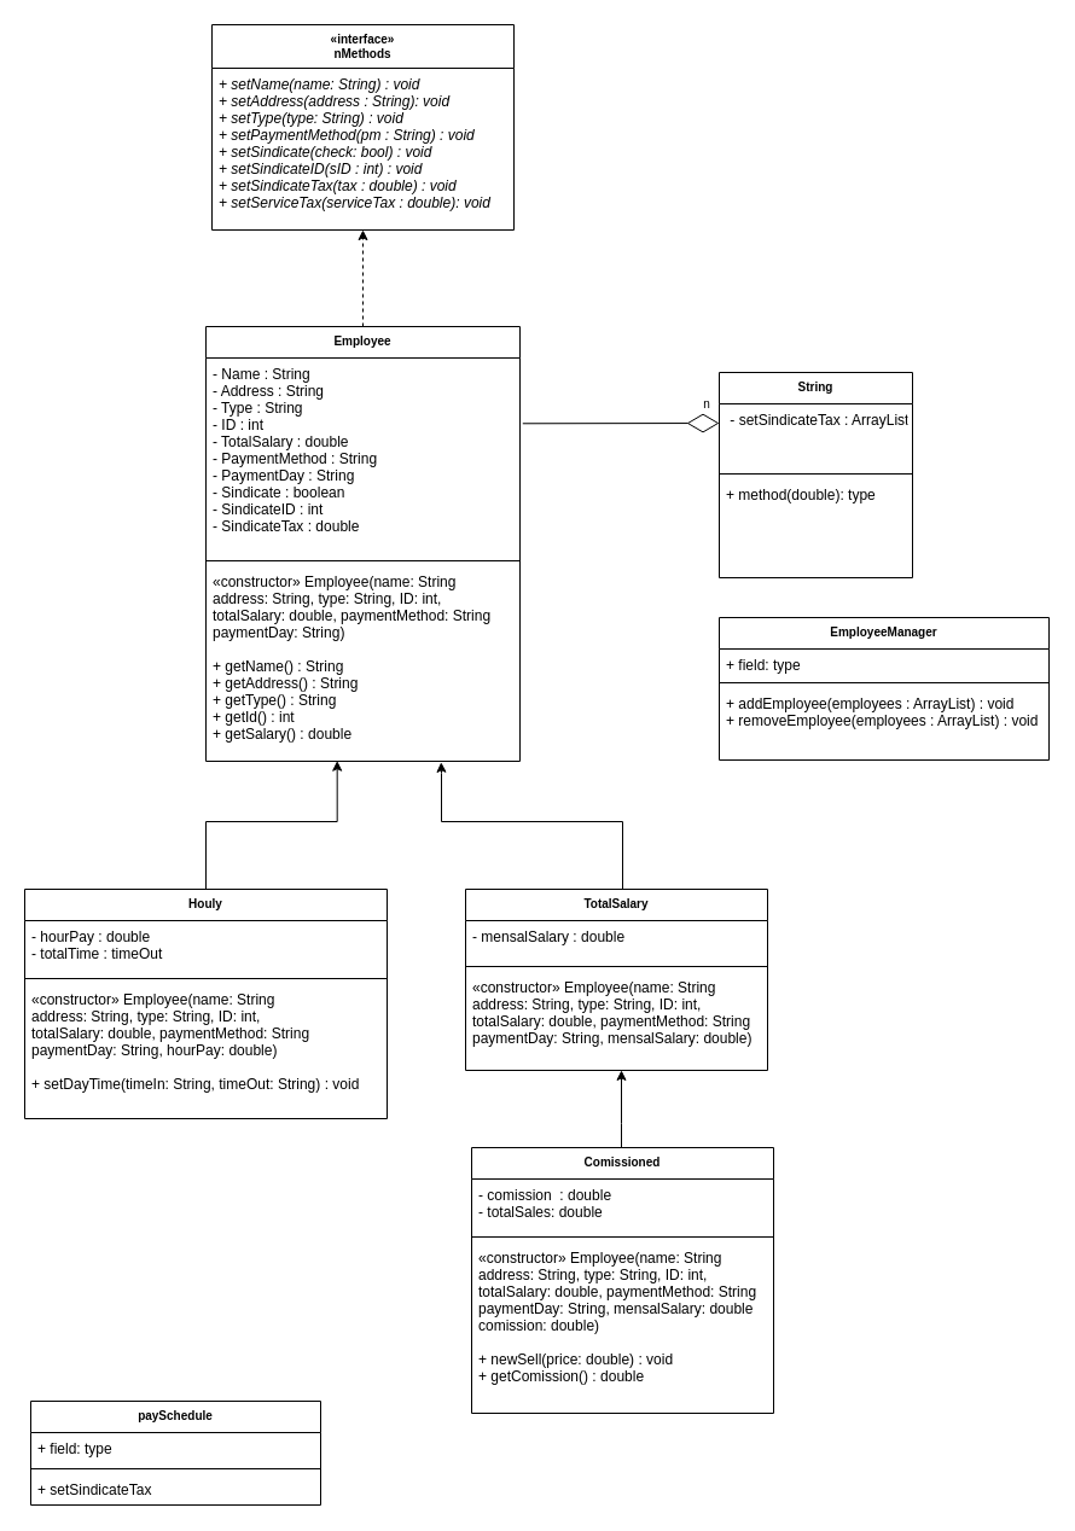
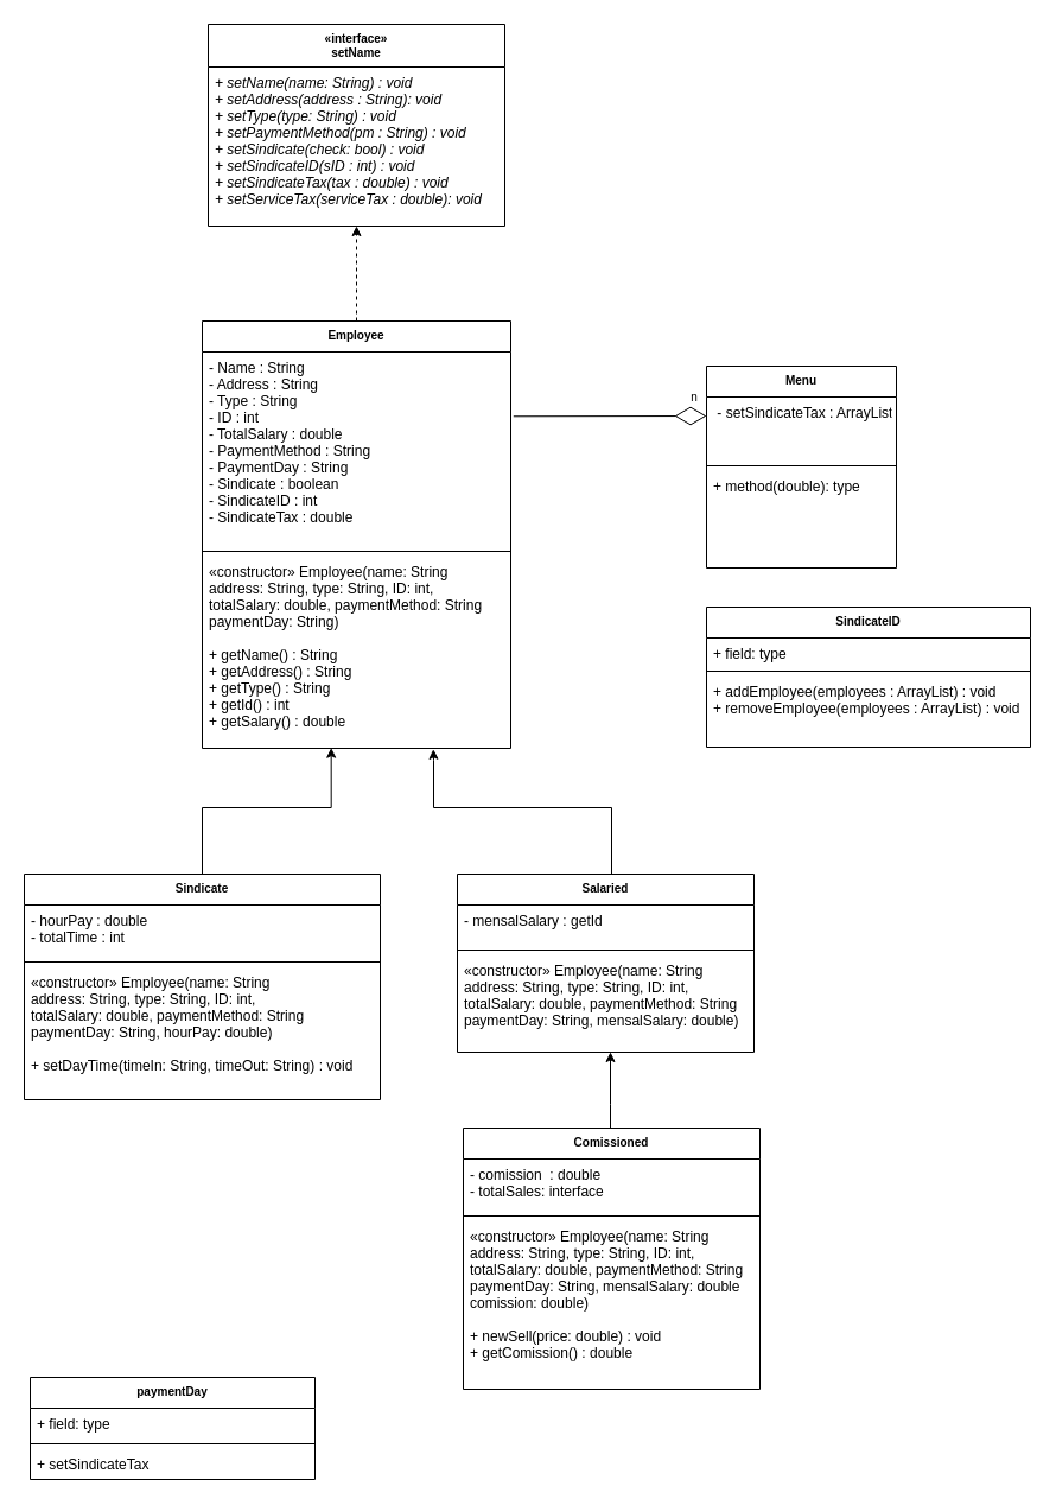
- <mxCell id="2" value="«interface»&#10;nMethods&#10;" style="swimlane;fontStyle=1;align=center;verticalAlign=top;childLayout=stackLayout;horizontal=1;startSize=36;horizontalStack=0;resizeParent=1;resizeParentMax=0;resizeLast=0;collapsible=1;marginBottom=0;fontSize=10;" vertex="1" parent="1"><mxGeometry x="175" y="20" width="250" height="170" as="geometry" /></mxCell>
+ <mxCell id="2" value="«interface»&#10;setName&#10;" style="swimlane;fontStyle=1;align=center;verticalAlign=top;childLayout=stackLayout;horizontal=1;startSize=36;horizontalStack=0;resizeParent=1;resizeParentMax=0;resizeLast=0;collapsible=1;marginBottom=0;fontSize=10;" vertex="1" parent="1"><mxGeometry x="175" y="20" width="250" height="170" as="geometry" /></mxCell>
- <mxCell id="24" value="String" style="swimlane;fontStyle=1;align=center;verticalAlign=top;childLayout=stackLayout;horizontal=1;startSize=26;horizontalStack=0;resizeParent=1;resizeParentMax=0;resizeLast=0;collapsible=1;marginBottom=0;fontSize=10;" vertex="1" parent="1"><mxGeometry x="595" y="308" width="160" height="170" as="geometry" /></mxCell>
+ <mxCell id="24" value="Menu" style="swimlane;fontStyle=1;align=center;verticalAlign=top;childLayout=stackLayout;horizontal=1;startSize=26;horizontalStack=0;resizeParent=1;resizeParentMax=0;resizeLast=0;collapsible=1;marginBottom=0;fontSize=10;" vertex="1" parent="1"><mxGeometry x="595" y="308" width="160" height="170" as="geometry" /></mxCell>
- <mxCell id="30" value="EmployeeManager&#10;&#10;" style="swimlane;fontStyle=1;align=center;verticalAlign=top;childLayout=stackLayout;horizontal=1;startSize=26;horizontalStack=0;resizeParent=1;resizeParentMax=0;resizeLast=0;collapsible=1;marginBottom=0;fontSize=10;" vertex="1" parent="1"><mxGeometry x="595" y="511" width="273" height="118" as="geometry" /></mxCell>
+ <mxCell id="30" value="SindicateID&#10;&#10;" style="swimlane;fontStyle=1;align=center;verticalAlign=top;childLayout=stackLayout;horizontal=1;startSize=26;horizontalStack=0;resizeParent=1;resizeParentMax=0;resizeLast=0;collapsible=1;marginBottom=0;fontSize=10;" vertex="1" parent="1"><mxGeometry x="595" y="511" width="273" height="118" as="geometry" /></mxCell>
- <mxCell id="10" value="Houly" style="swimlane;fontStyle=1;align=center;verticalAlign=top;childLayout=stackLayout;horizontal=1;startSize=26;horizontalStack=0;resizeParent=1;resizeParentMax=0;resizeLast=0;collapsible=1;marginBottom=0;fontSize=10;" vertex="1" parent="1"><mxGeometry x="20" y="736" width="300" height="190" as="geometry" /></mxCell>
+ <mxCell id="10" value="Sindicate" style="swimlane;fontStyle=1;align=center;verticalAlign=top;childLayout=stackLayout;horizontal=1;startSize=26;horizontalStack=0;resizeParent=1;resizeParentMax=0;resizeLast=0;collapsible=1;marginBottom=0;fontSize=10;" vertex="1" parent="1"><mxGeometry x="20" y="736" width="300" height="190" as="geometry" /></mxCell>
- <mxCell id="15" value="TotalSalary" style="swimlane;fontStyle=1;align=center;verticalAlign=top;childLayout=stackLayout;horizontal=1;startSize=26;horizontalStack=0;resizeParent=1;resizeParentMax=0;resizeLast=0;collapsible=1;marginBottom=0;fontSize=10;" vertex="1" parent="1"><mxGeometry x="385" y="736" width="250" height="150" as="geometry" /></mxCell>
+ <mxCell id="15" value="Salaried" style="swimlane;fontStyle=1;align=center;verticalAlign=top;childLayout=stackLayout;horizontal=1;startSize=26;horizontalStack=0;resizeParent=1;resizeParentMax=0;resizeLast=0;collapsible=1;marginBottom=0;fontSize=10;" vertex="1" parent="1"><mxGeometry x="385" y="736" width="250" height="150" as="geometry" /></mxCell>
- <mxCell id="11" value="- hourPay : double&#10;- totalTime : timeOut&#10;" style="text;strokeColor=none;fillColor=none;align=left;verticalAlign=top;spacingLeft=4;spacingRight=4;overflow=hidden;rotatable=0;points=[[0,0.5],[1,0.5]];portConstraint=eastwest;" vertex="1" parent="10"><mxGeometry y="26" width="300" height="44" as="geometry" /></mxCell>
+ <mxCell id="11" value="- hourPay : double&#10;- totalTime : int&#10;" style="text;strokeColor=none;fillColor=none;align=left;verticalAlign=top;spacingLeft=4;spacingRight=4;overflow=hidden;rotatable=0;points=[[0,0.5],[1,0.5]];portConstraint=eastwest;" vertex="1" parent="10"><mxGeometry y="26" width="300" height="44" as="geometry" /></mxCell>
- <mxCell id="16" value="- mensalSalary : double" style="text;strokeColor=none;fillColor=none;align=left;verticalAlign=top;spacingLeft=4;spacingRight=4;overflow=hidden;rotatable=0;points=[[0,0.5],[1,0.5]];portConstraint=eastwest;" vertex="1" parent="15"><mxGeometry y="26" width="250" height="34" as="geometry" /></mxCell>
+ <mxCell id="16" value="- mensalSalary : getId" style="text;strokeColor=none;fillColor=none;align=left;verticalAlign=top;spacingLeft=4;spacingRight=4;overflow=hidden;rotatable=0;points=[[0,0.5],[1,0.5]];portConstraint=eastwest;" vertex="1" parent="15"><mxGeometry y="26" width="250" height="34" as="geometry" /></mxCell>
- <mxCell id="21" value="- comission  : double&#10;- totalSales: double&#10;" style="text;strokeColor=none;fillColor=none;align=left;verticalAlign=top;spacingLeft=4;spacingRight=4;overflow=hidden;rotatable=0;points=[[0,0.5],[1,0.5]];portConstraint=eastwest;" vertex="1" parent="20"><mxGeometry y="26" width="250" height="44" as="geometry" /></mxCell>
+ <mxCell id="21" value="- comission  : double&#10;- totalSales: interface&#10;" style="text;strokeColor=none;fillColor=none;align=left;verticalAlign=top;spacingLeft=4;spacingRight=4;overflow=hidden;rotatable=0;points=[[0,0.5],[1,0.5]];portConstraint=eastwest;" vertex="1" parent="20"><mxGeometry y="26" width="250" height="44" as="geometry" /></mxCell>
- <mxCell id="34" value="paySchedule" style="swimlane;fontStyle=1;align=center;verticalAlign=top;childLayout=stackLayout;horizontal=1;startSize=26;horizontalStack=0;resizeParent=1;resizeParentMax=0;resizeLast=0;collapsible=1;marginBottom=0;fontSize=10;" vertex="1" parent="1"><mxGeometry x="25" y="1160" width="240" height="86" as="geometry" /></mxCell>
+ <mxCell id="34" value="paymentDay" style="swimlane;fontStyle=1;align=center;verticalAlign=top;childLayout=stackLayout;horizontal=1;startSize=26;horizontalStack=0;resizeParent=1;resizeParentMax=0;resizeLast=0;collapsible=1;marginBottom=0;fontSize=10;" vertex="1" parent="1"><mxGeometry x="25" y="1160" width="240" height="86" as="geometry" /></mxCell>
